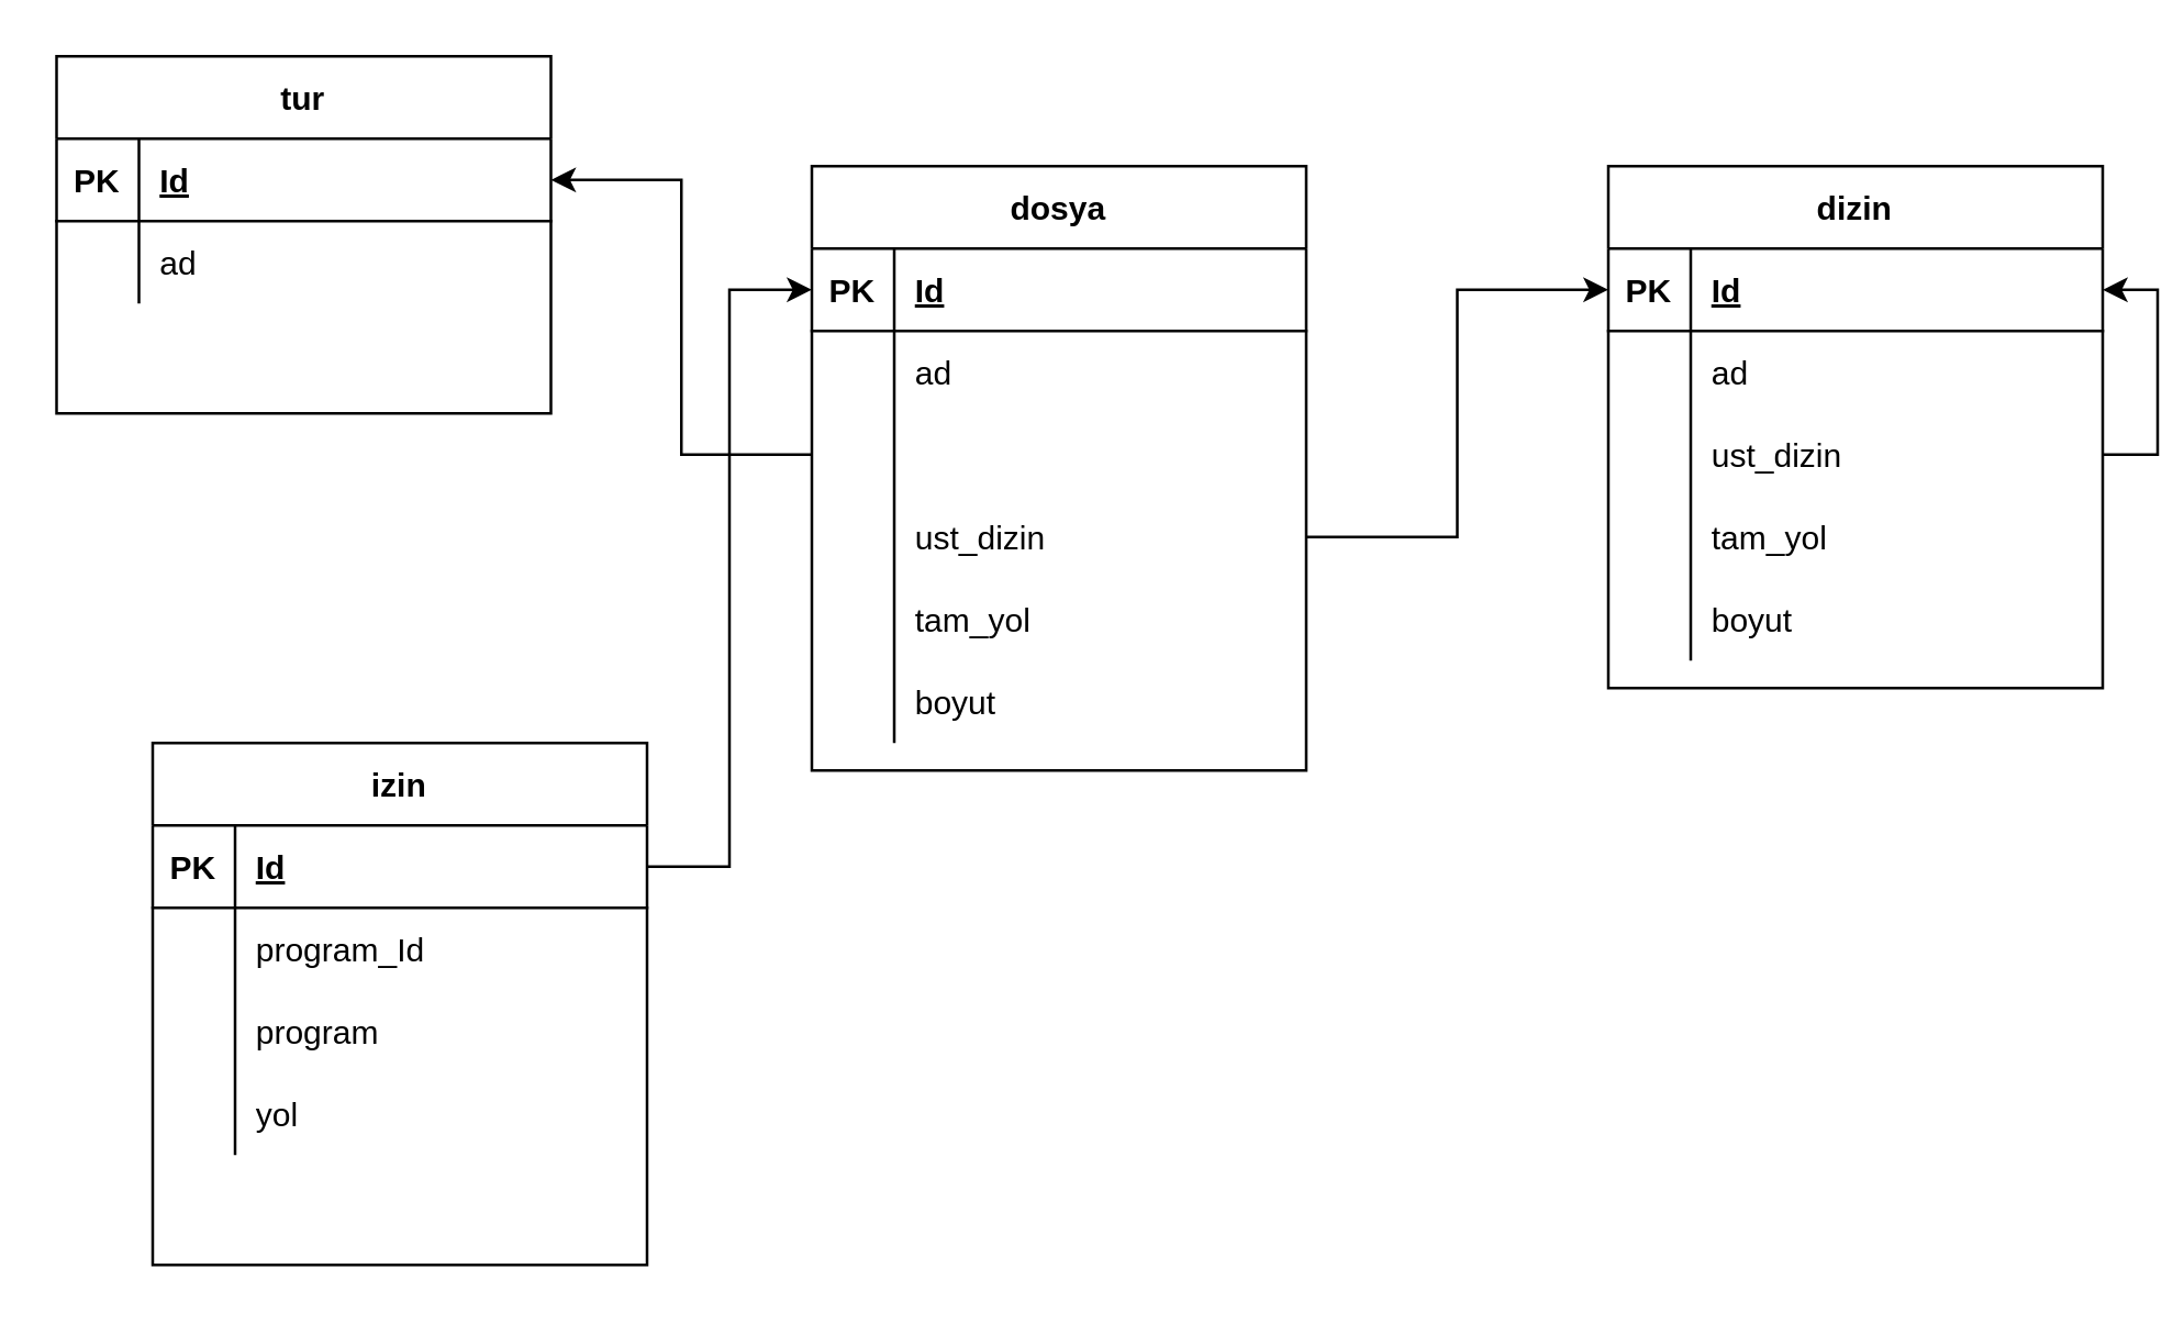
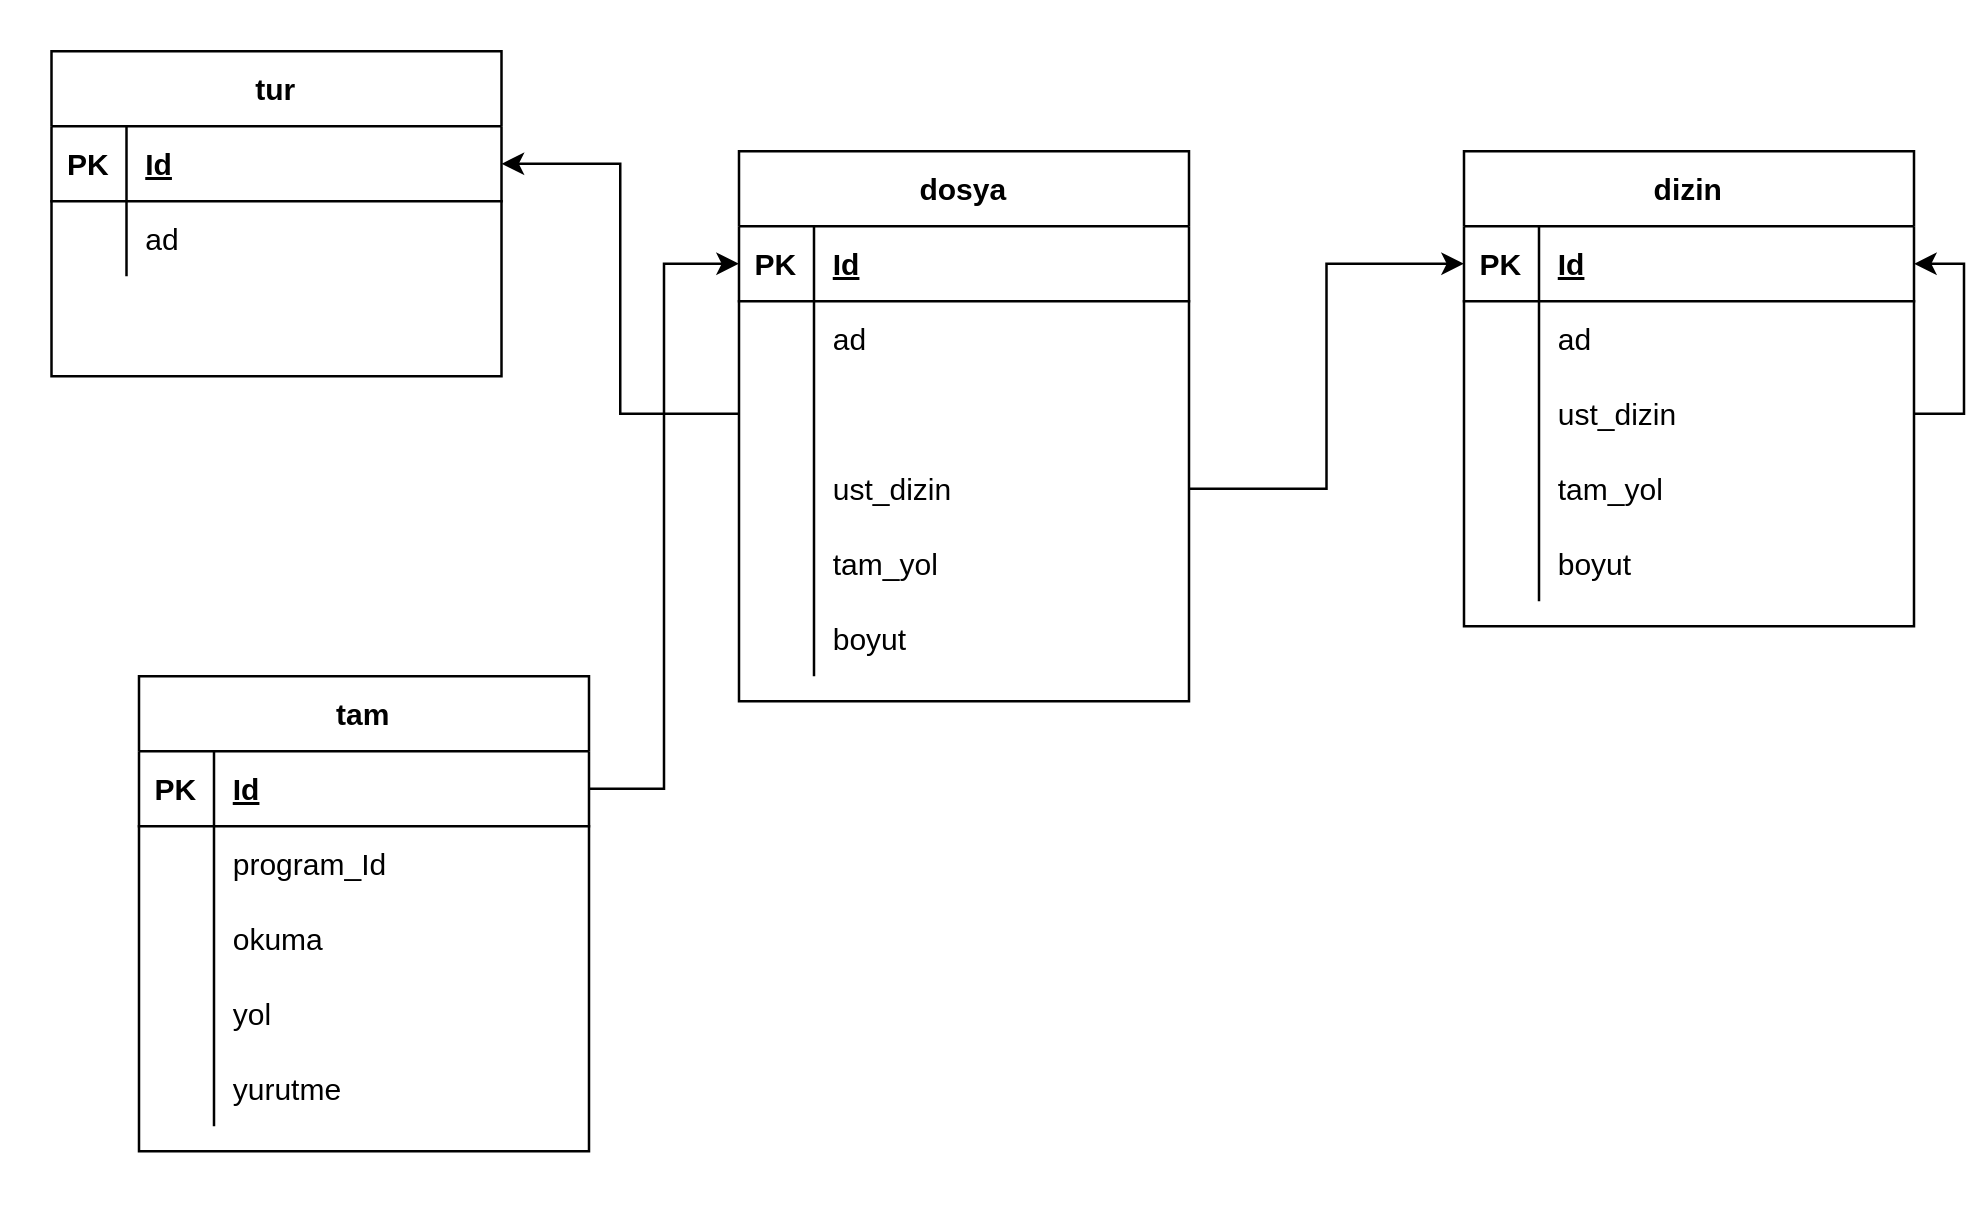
- <mxCell id="38" value="izin" style="shape=table;startSize=30;container=1;collapsible=1;childLayout=tableLayout;fixedRows=1;rowLines=0;fontStyle=1;align=center;resizeLast=1;" vertex="1" parent="1"><mxGeometry x="55" y="270" width="180" height="190" as="geometry" /></mxCell>
+ <mxCell id="38" value="tam" style="shape=table;startSize=30;container=1;collapsible=1;childLayout=tableLayout;fixedRows=1;rowLines=0;fontStyle=1;align=center;resizeLast=1;" vertex="1" parent="1"><mxGeometry x="55" y="270" width="180" height="190" as="geometry" /></mxCell>
- <mxCell id="47" value="program" style="shape=partialRectangle;connectable=0;fillColor=none;top=0;left=0;bottom=0;right=0;align=left;spacingLeft=6;overflow=hidden;" vertex="1" parent="45"><mxGeometry x="30" width="150" height="30" as="geometry" /></mxCell>
+ <mxCell id="47" value="okuma" style="shape=partialRectangle;connectable=0;fillColor=none;top=0;left=0;bottom=0;right=0;align=left;spacingLeft=6;overflow=hidden;" vertex="1" parent="45"><mxGeometry x="30" width="150" height="30" as="geometry" /></mxCell>
+ <mxCell id="53" value="yurutme" style="shape=partialRectangle;connectable=0;fillColor=none;top=0;left=0;bottom=0;right=0;align=left;spacingLeft=6;overflow=hidden;" vertex="1" parent="51"><mxGeometry x="30" width="150" height="30" as="geometry" /></mxCell>
